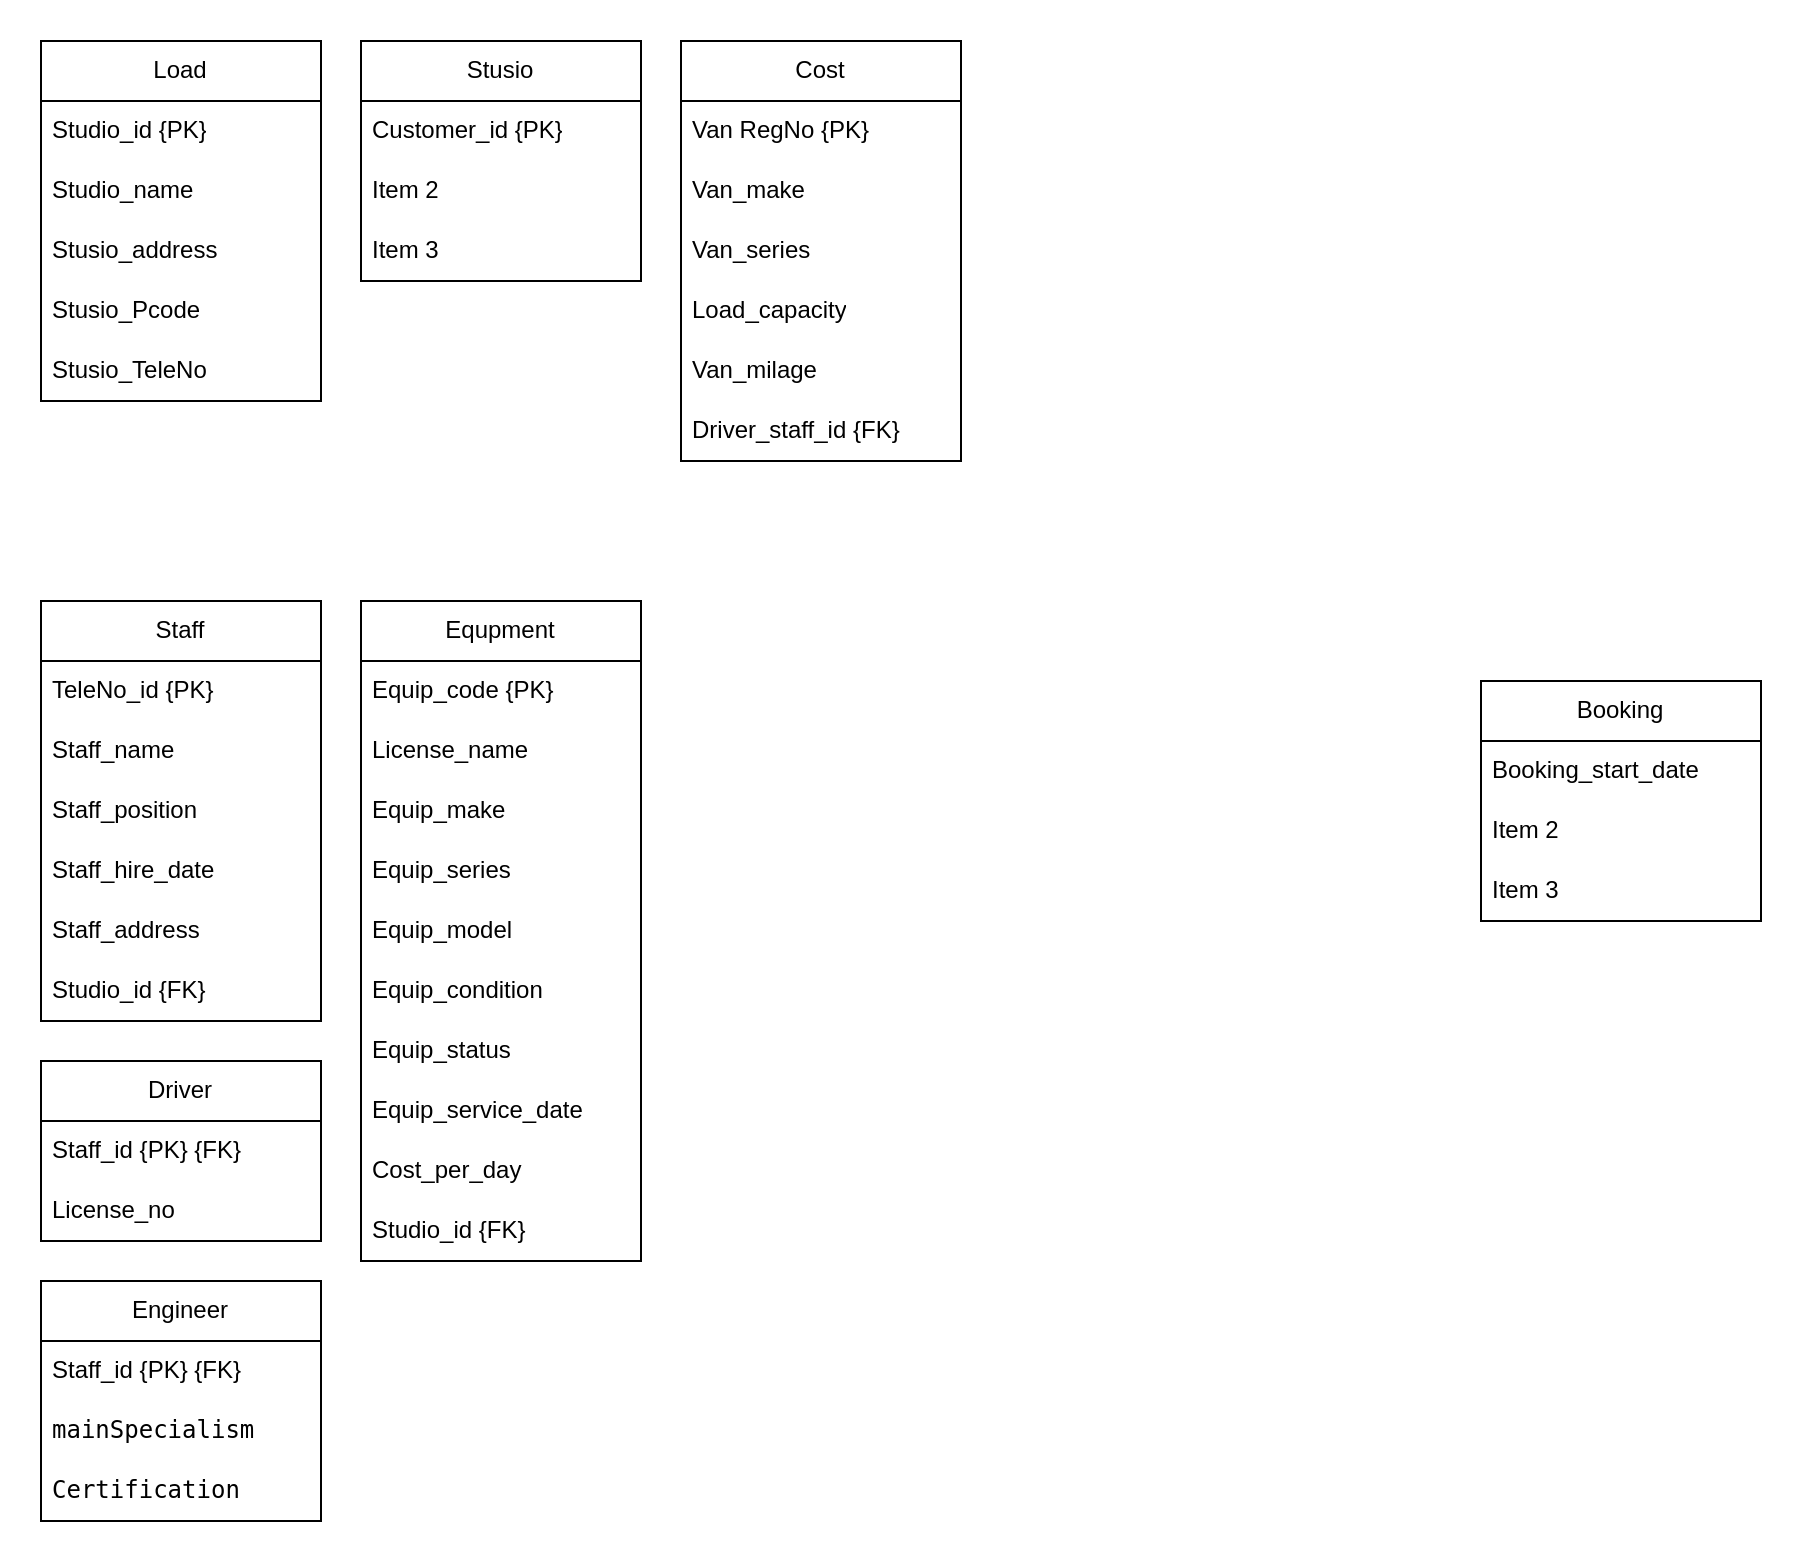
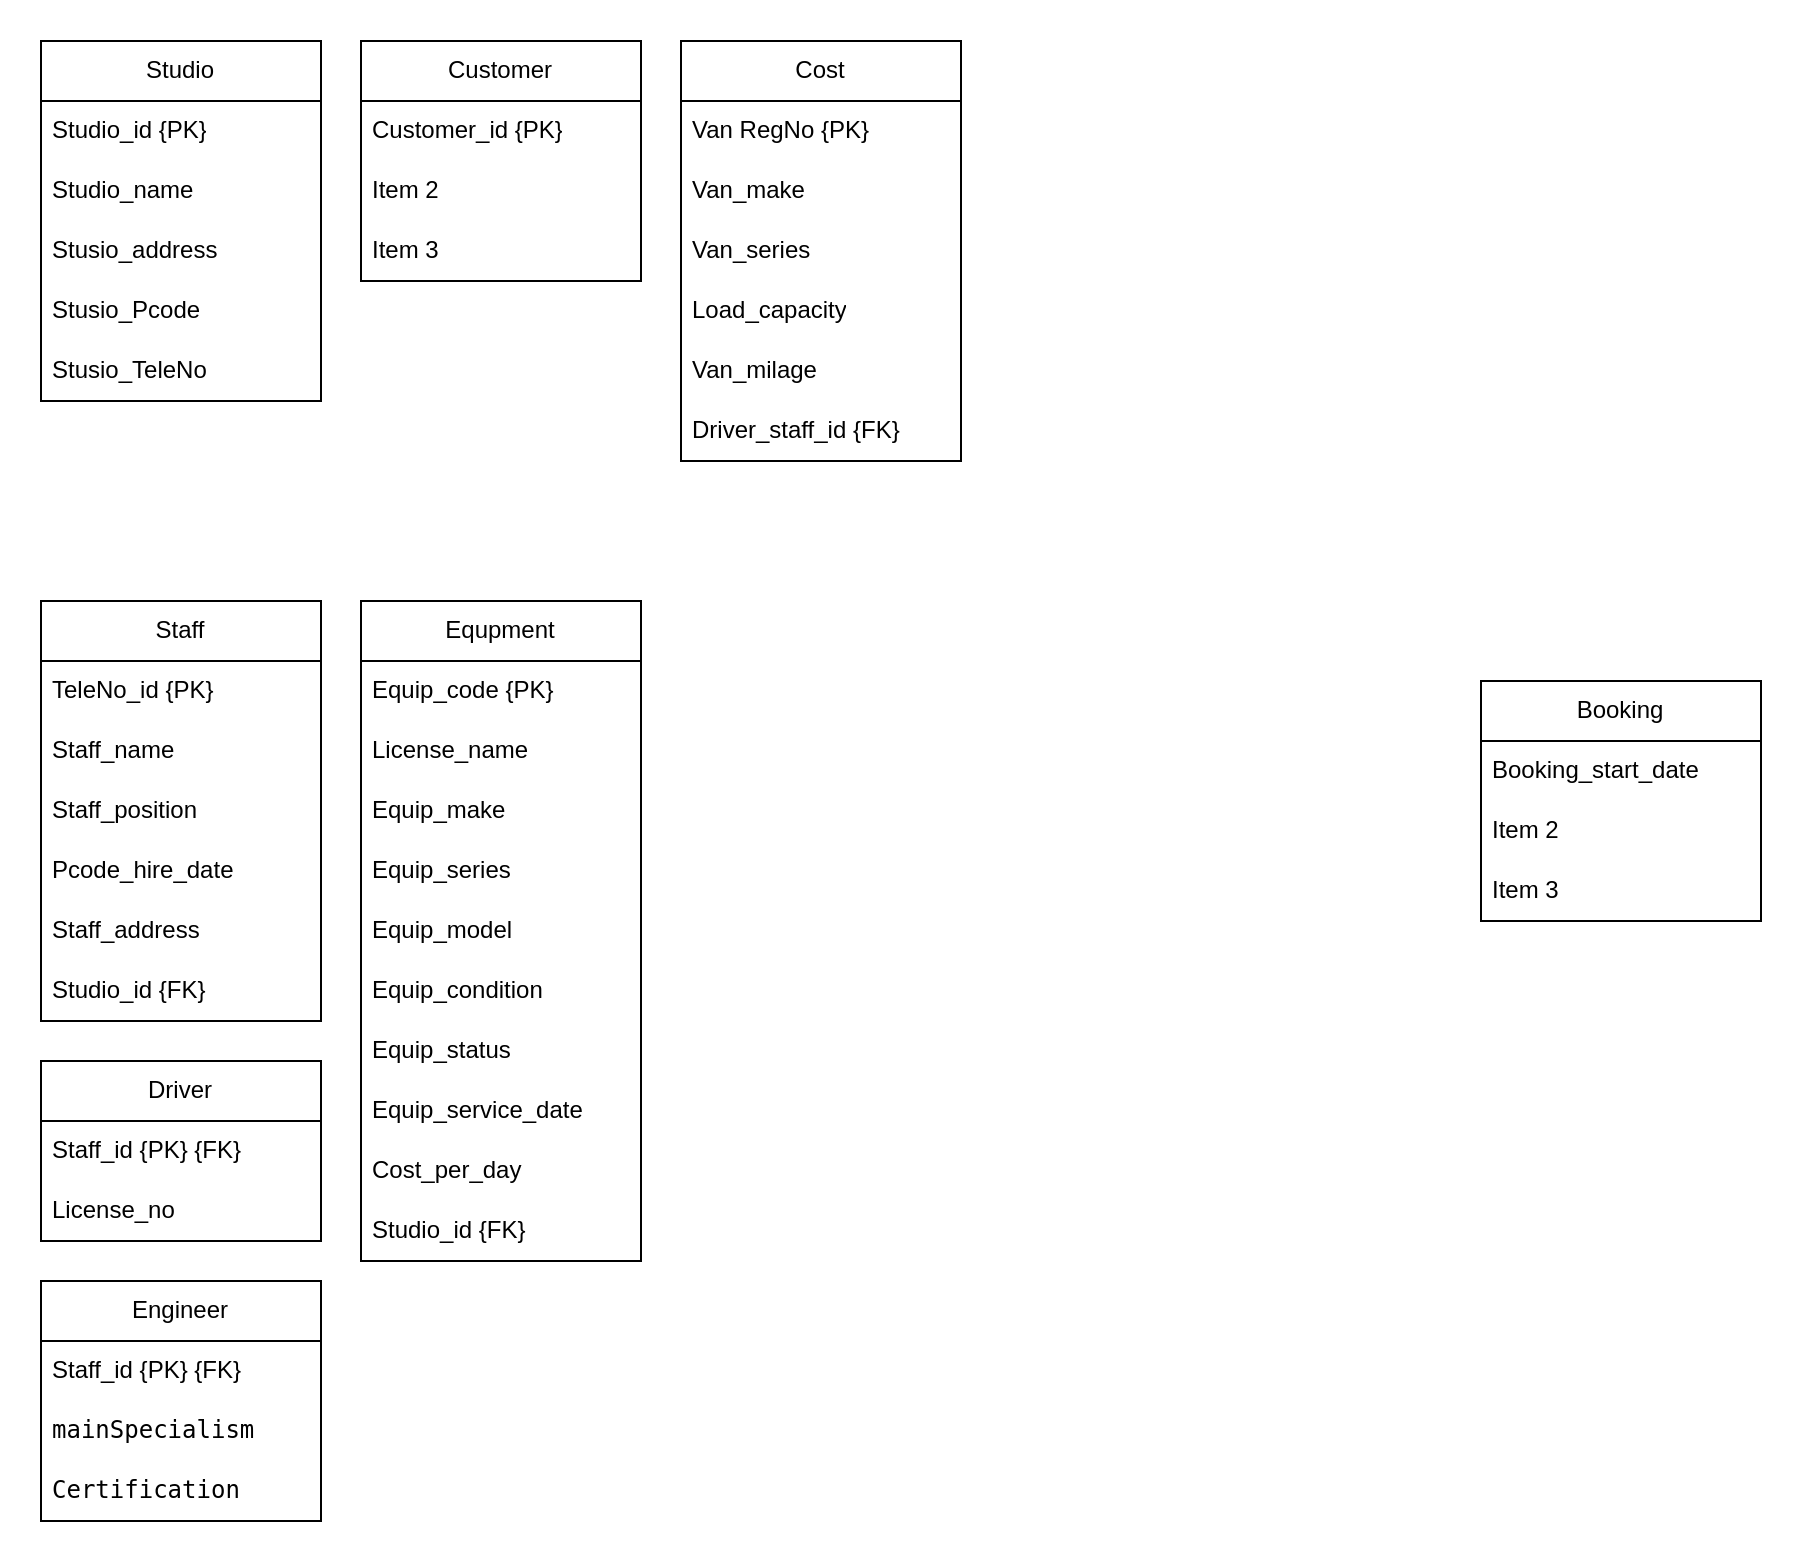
- <mxCell id="2" value="Load" style="swimlane;fontStyle=0;childLayout=stackLayout;horizontal=1;startSize=30;horizontalStack=0;resizeParent=1;resizeParentMax=0;resizeLast=0;collapsible=1;marginBottom=0;whiteSpace=wrap;html=1;" vertex="1" parent="1"><mxGeometry width="140" height="180" as="geometry" x="20" y="20" /></mxCell>
+ <mxCell id="2" value="Studio" style="swimlane;fontStyle=0;childLayout=stackLayout;horizontal=1;startSize=30;horizontalStack=0;resizeParent=1;resizeParentMax=0;resizeLast=0;collapsible=1;marginBottom=0;whiteSpace=wrap;html=1;" vertex="1" parent="1"><mxGeometry width="140" height="180" as="geometry" x="20" y="20" /></mxCell>
- <mxCell id="8" value="Stusio" style="swimlane;fontStyle=0;childLayout=stackLayout;horizontal=1;startSize=30;horizontalStack=0;resizeParent=1;resizeParentMax=0;resizeLast=0;collapsible=1;marginBottom=0;whiteSpace=wrap;html=1;" vertex="1" parent="1"><mxGeometry x="180" width="140" height="120" as="geometry" y="20" /></mxCell>
+ <mxCell id="8" value="Customer" style="swimlane;fontStyle=0;childLayout=stackLayout;horizontal=1;startSize=30;horizontalStack=0;resizeParent=1;resizeParentMax=0;resizeLast=0;collapsible=1;marginBottom=0;whiteSpace=wrap;html=1;" vertex="1" parent="1"><mxGeometry x="180" width="140" height="120" as="geometry" y="20" /></mxCell>
- <mxCell id="23" value="Staff_hire_date" style="text;strokeColor=none;fillColor=none;align=left;verticalAlign=middle;spacingLeft=4;spacingRight=4;overflow=hidden;points=[[0,0.5],[1,0.5]];portConstraint=eastwest;rotatable=0;whiteSpace=wrap;html=1;" vertex="1" parent="19"><mxGeometry y="120" width="140" height="30" as="geometry" /></mxCell>
+ <mxCell id="23" value="Pcode_hire_date" style="text;strokeColor=none;fillColor=none;align=left;verticalAlign=middle;spacingLeft=4;spacingRight=4;overflow=hidden;points=[[0,0.5],[1,0.5]];portConstraint=eastwest;rotatable=0;whiteSpace=wrap;html=1;" vertex="1" parent="19"><mxGeometry y="120" width="140" height="30" as="geometry" /></mxCell>
